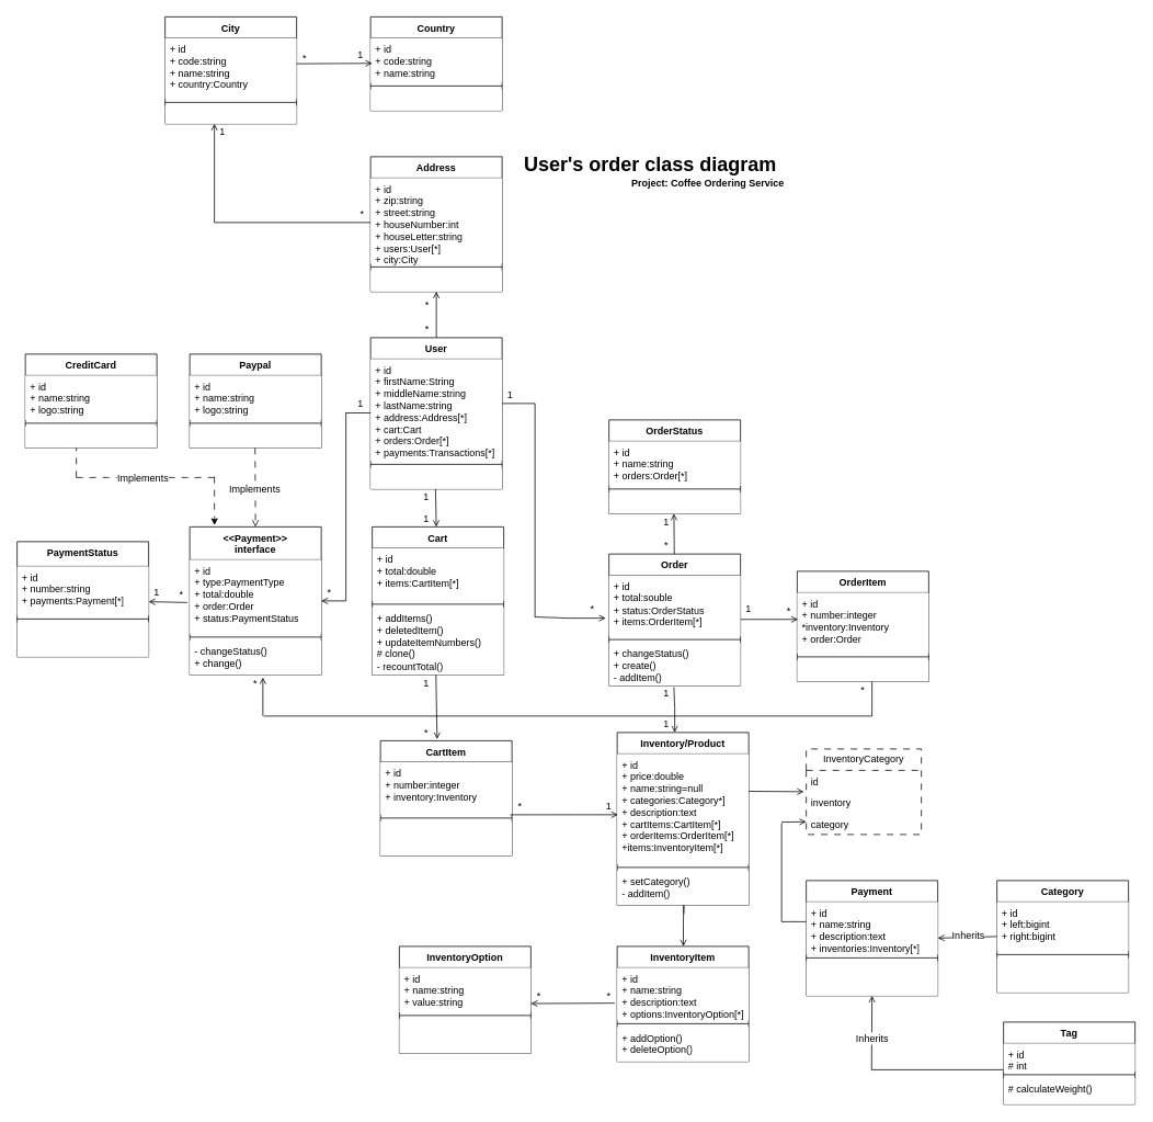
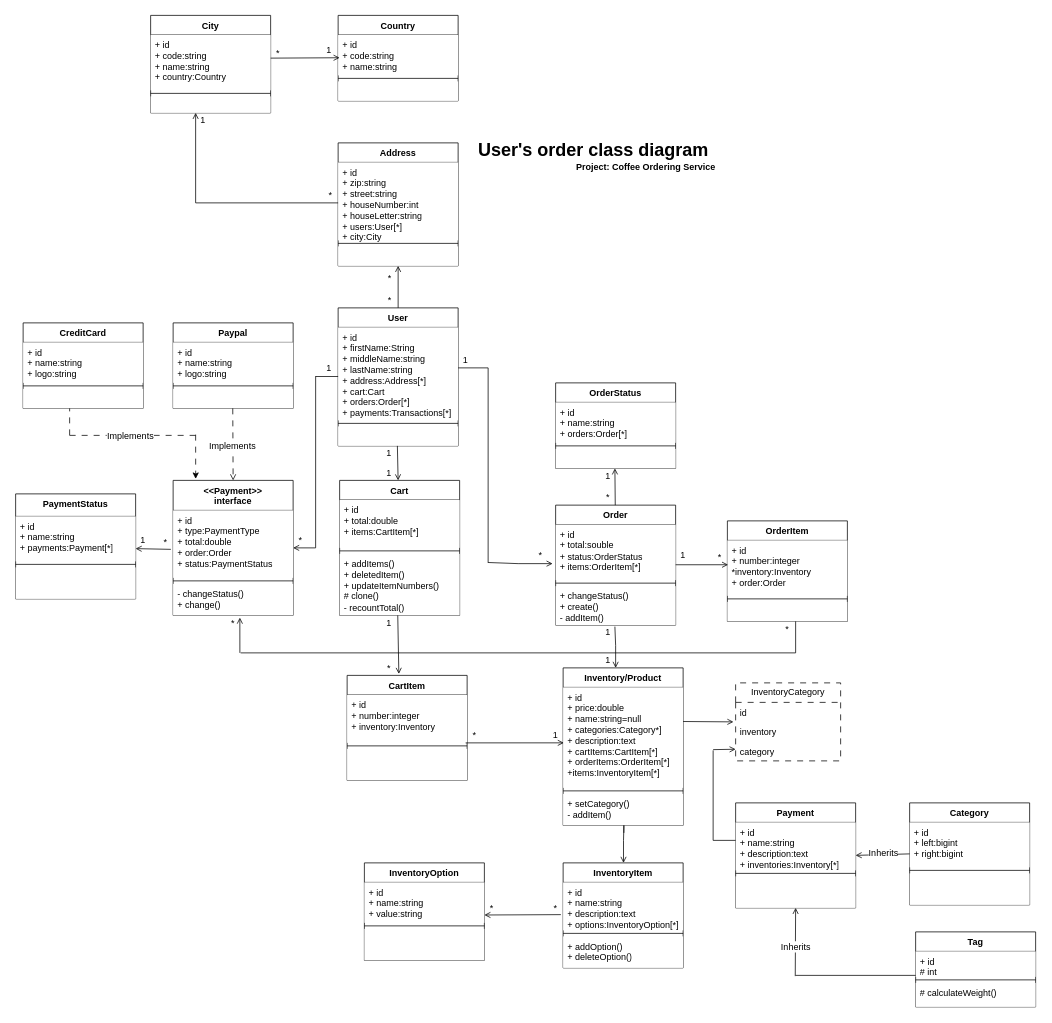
- <mxCell id="75" value="+ id&lt;br&gt;+ number:string&lt;br&gt;+ payments:Payment[*]" style="text;strokeColor=none;fillColor=#FFFFFF;align=left;verticalAlign=top;spacingLeft=4;spacingRight=4;overflow=hidden;rotatable=0;points=[[0,0.5],[1,0.5]];portConstraint=eastwest;whiteSpace=wrap;html=1;" vertex="1" parent="74"><mxGeometry y="30" width="160" height="60" as="geometry" /></mxCell>
+ <mxCell id="75" value="+ id&lt;br&gt;+ name:string&lt;br&gt;+ payments:Payment[*]" style="text;strokeColor=none;fillColor=#FFFFFF;align=left;verticalAlign=top;spacingLeft=4;spacingRight=4;overflow=hidden;rotatable=0;points=[[0,0.5],[1,0.5]];portConstraint=eastwest;whiteSpace=wrap;html=1;" vertex="1" parent="74"><mxGeometry y="30" width="160" height="60" as="geometry" /></mxCell>
